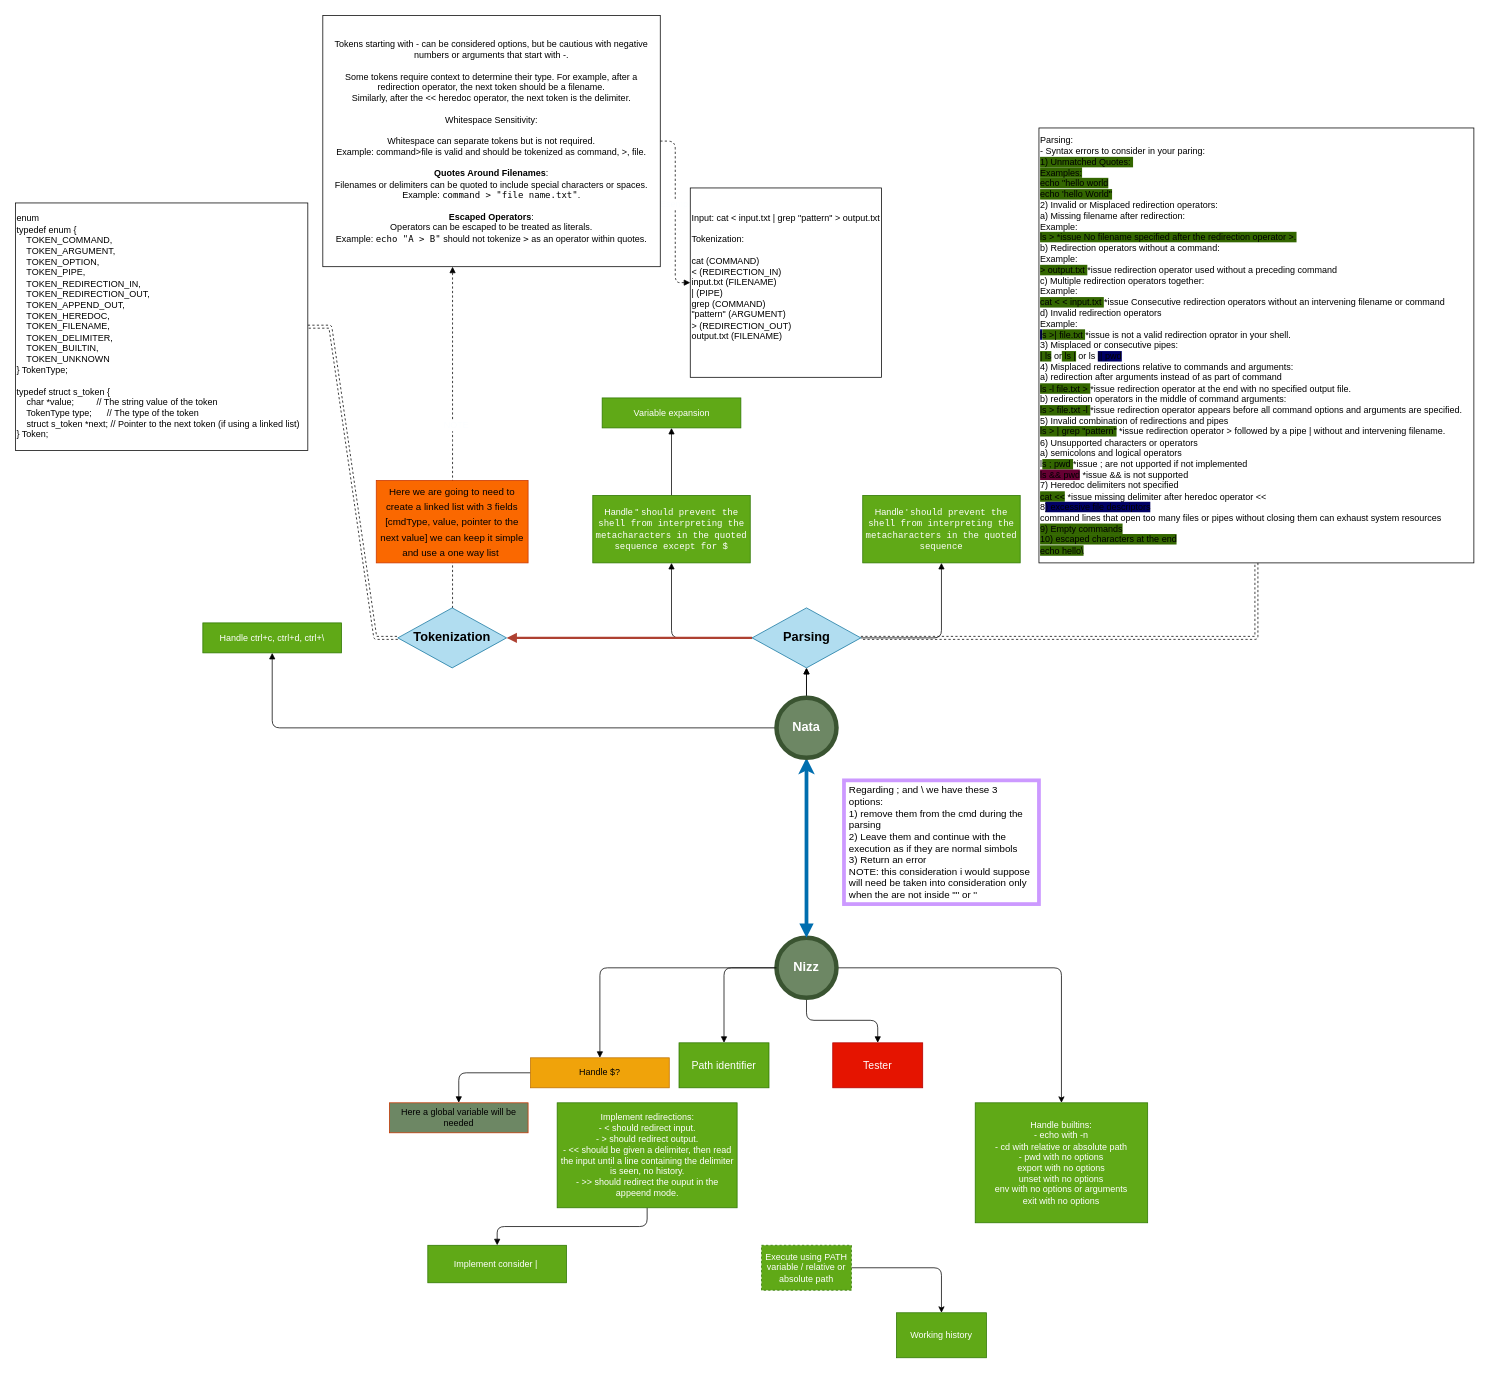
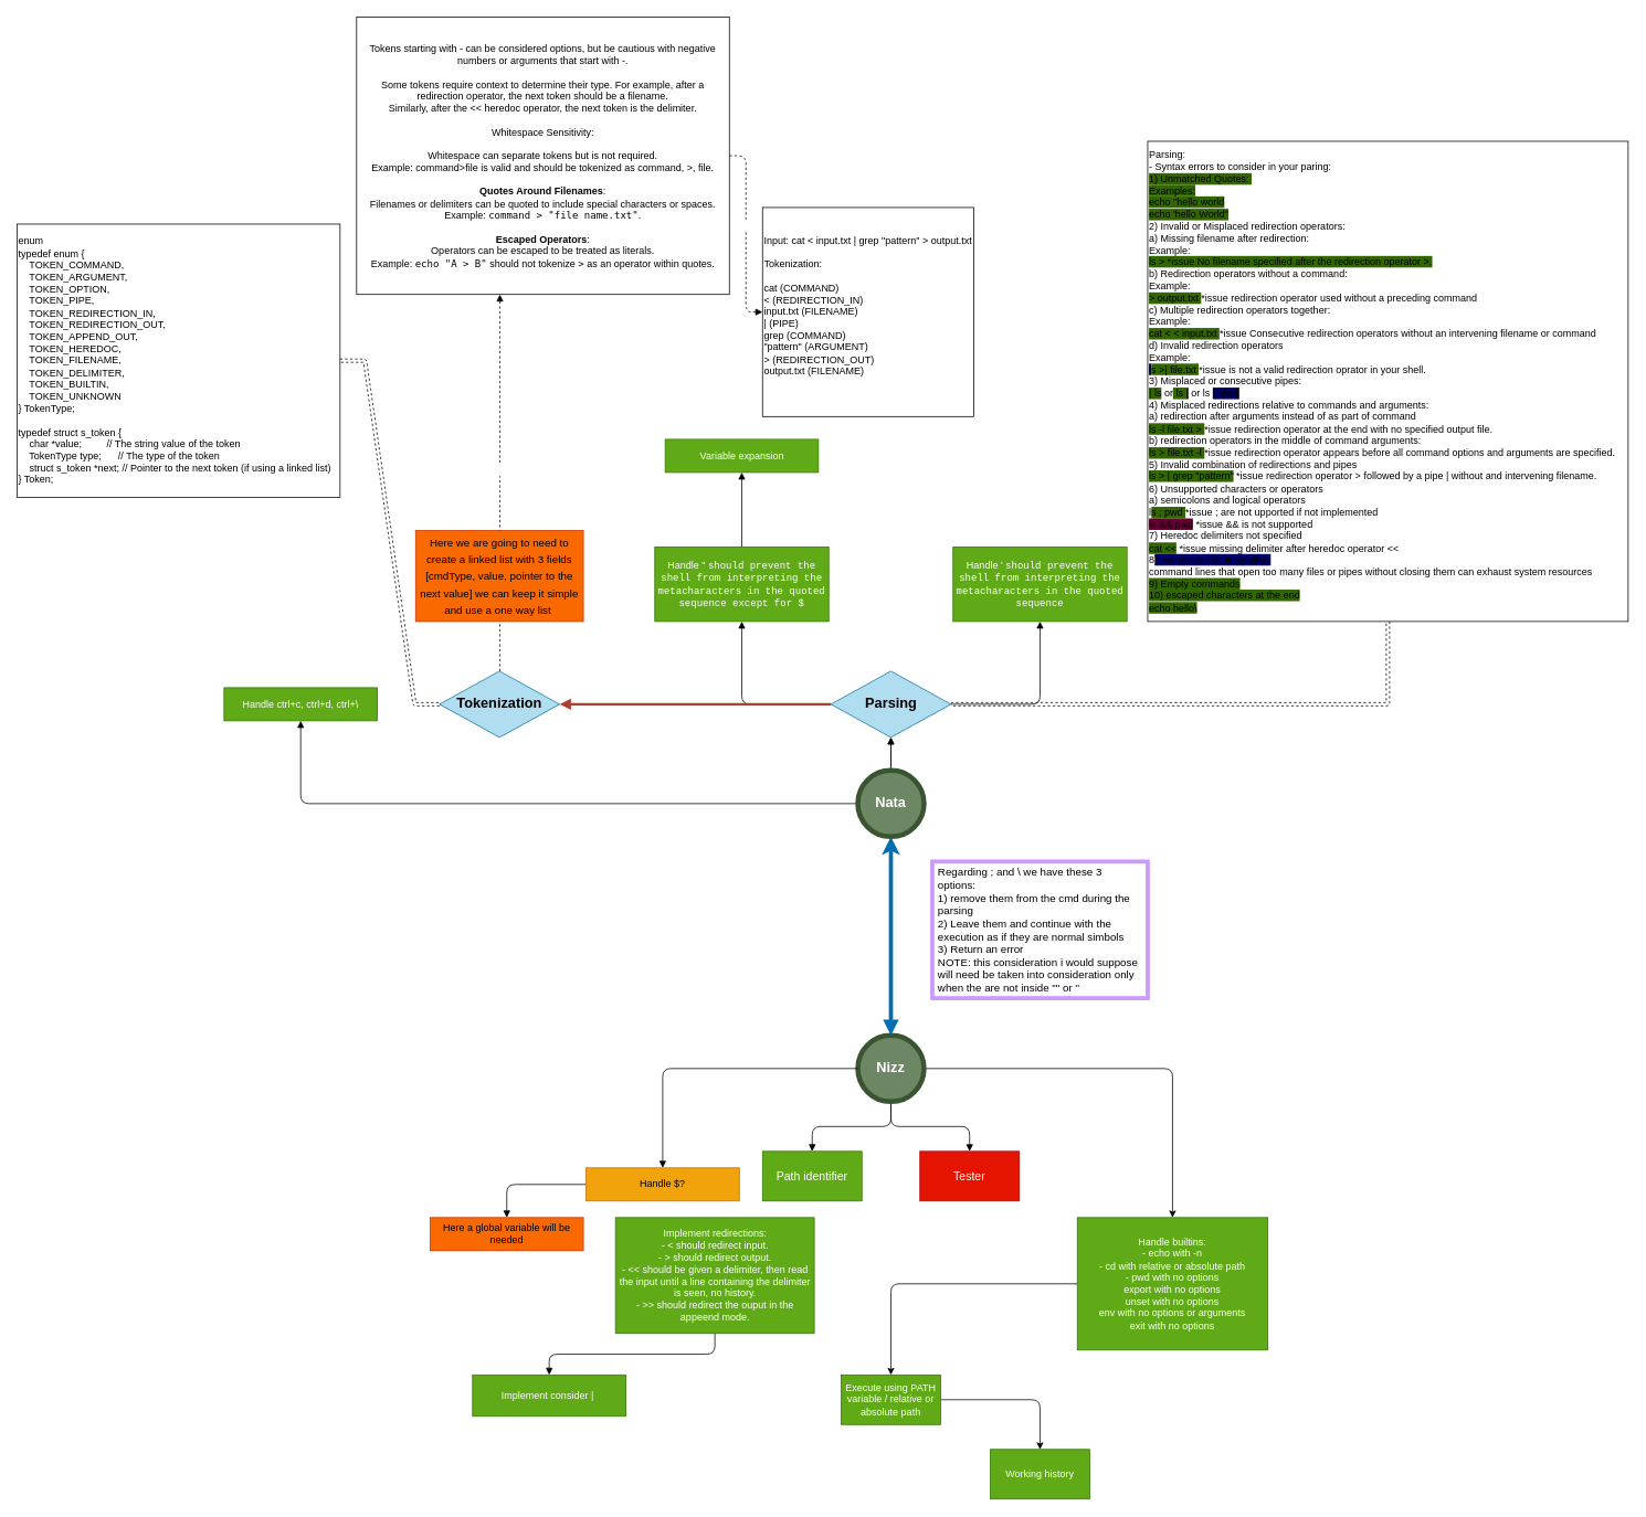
- <mxCell id="40" value="Path identifier" style="whiteSpace=wrap;html=1;fontSize=14;fillColor=#60a917;strokeColor=#2D7600;fontColor=#ffffff;rounded=0;strokeWidth=1;fontStyle=0;" parent="1" vertex="1"><mxGeometry x="905" y="1390" width="120" height="60" as="geometry" /></mxCell>
+ <mxCell id="40" value="Path identifier" style="whiteSpace=wrap;html=1;fontSize=14;fillColor=#60a917;strokeColor=#2D7600;fontColor=#ffffff;rounded=0;strokeWidth=1;fontStyle=0;" parent="1" vertex="1"><mxGeometry x="920" y="1390" width="120" height="60" as="geometry" /></mxCell>
- <mxCell id="38" value="Here a global variable will be needed" style="rounded=0;whiteSpace=wrap;html=1;fillColor=#6d8764;fontColor=#000000;strokeColor=#C73500;" parent="1" vertex="1"><mxGeometry x="518.75" y="1470" width="185" height="40" as="geometry" /></mxCell>
+ <mxCell id="38" value="Here a global variable will be needed" style="rounded=0;whiteSpace=wrap;html=1;fillColor=#fa6800;fontColor=#000000;strokeColor=#C73500;" parent="1" vertex="1"><mxGeometry x="518.75" y="1470" width="185" height="40" as="geometry" /></mxCell>
+ <mxCell id="14" style="edgeStyle=orthogonalEdgeStyle;html=1;" parent="1" source="15" target="4" edge="1"><mxGeometry relative="1" as="geometry" /></mxCell>
- <mxCell id="4" value="Execute using PATH variable / relative or absolute path" style="rounded=0;whiteSpace=wrap;html=1;fillColor=#60a917;fontColor=#ffffff;strokeColor=#2D7600;dashed=1;" parent="1" vertex="1"><mxGeometry x="1015" y="1660" width="120" height="60" as="geometry" /></mxCell>
+ <mxCell id="4" value="Execute using PATH variable / relative or absolute path" style="rounded=0;whiteSpace=wrap;html=1;fillColor=#60a917;fontColor=#ffffff;strokeColor=#2D7600;" parent="1" vertex="1"><mxGeometry x="1015" y="1660" width="120" height="60" as="geometry" /></mxCell>
